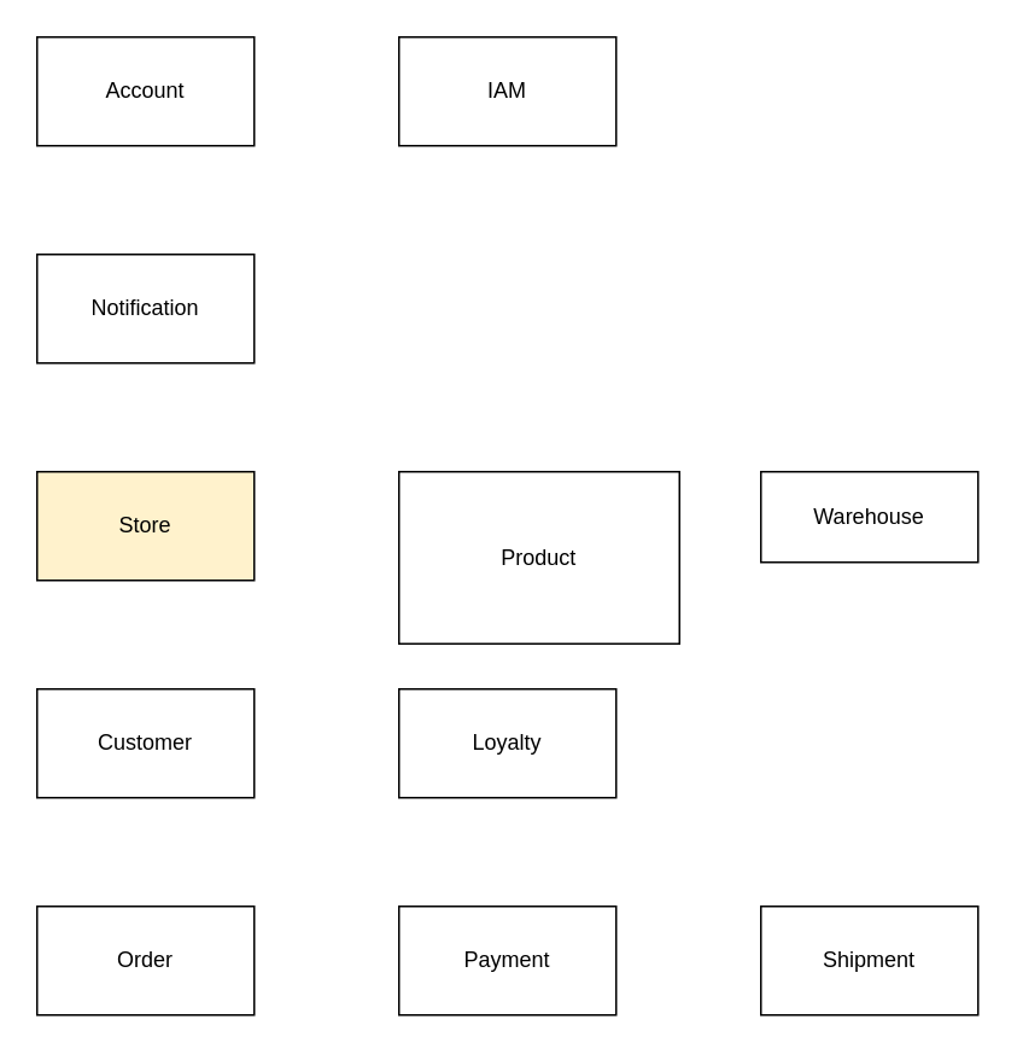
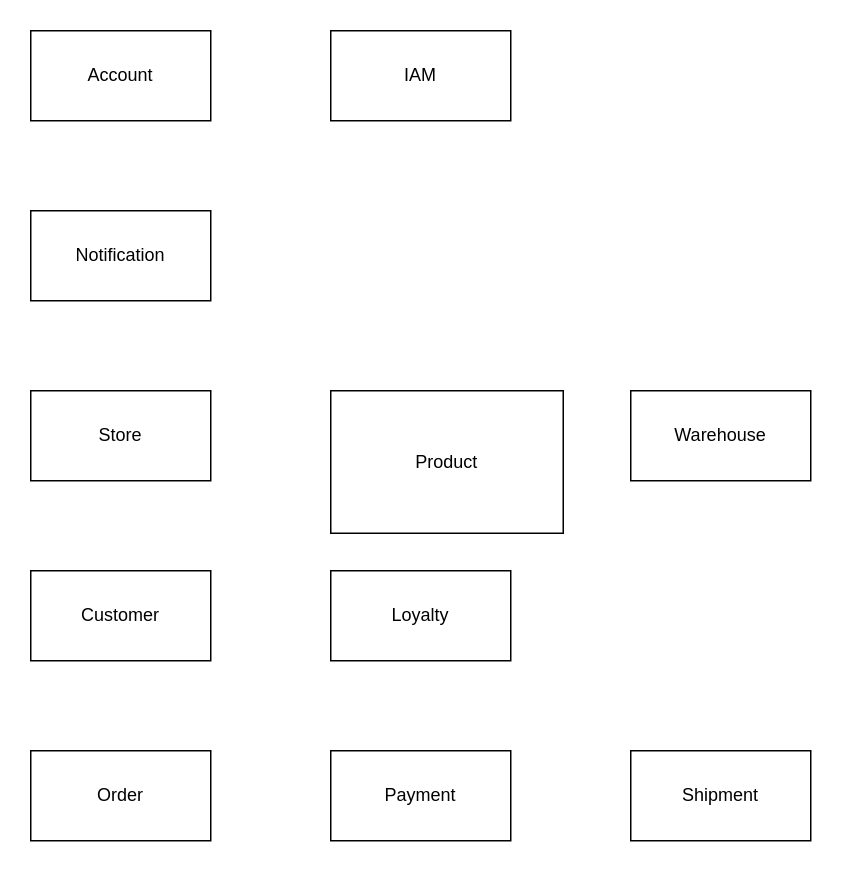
- <mxCell id="5" value="Warehouse" style="rounded=0;whiteSpace=wrap;html=1;" parent="1" vertex="1"><mxGeometry x="420" y="260" width="120" height="50" as="geometry" /></mxCell>
+ <mxCell id="5" value="Warehouse" style="rounded=0;whiteSpace=wrap;html=1;" parent="1" vertex="1"><mxGeometry x="420" y="260" width="120" height="60" as="geometry" /></mxCell>
- <mxCell id="3" value="Store" style="rounded=0;whiteSpace=wrap;html=1;fillColor=#fff2cc;" parent="1" vertex="1"><mxGeometry x="20" y="260" width="120" height="60" as="geometry" /></mxCell>
+ <mxCell id="3" value="Store" style="rounded=0;whiteSpace=wrap;html=1;" parent="1" vertex="1"><mxGeometry x="20" y="260" width="120" height="60" as="geometry" /></mxCell>
